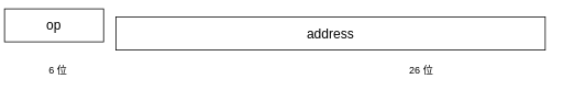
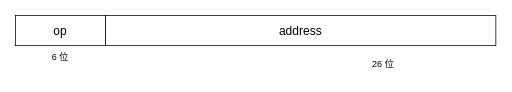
- <mxCell id="2" value="op" style="rounded=0;whiteSpace=wrap;html=1;fontSize=16;" vertex="1" parent="1"><mxGeometry x="5" y="10" width="120" height="40" as="geometry" /></mxCell>
+ <mxCell id="2" value="op" style="rounded=0;whiteSpace=wrap;html=1;fontSize=16;" vertex="1" parent="1"><mxGeometry x="20" y="20" width="120" height="40" as="geometry" /></mxCell>
- <mxCell id="4" value="6 位" style="text;html=1;align=center;verticalAlign=middle;whiteSpace=wrap;rounded=0;" vertex="1" parent="1"><mxGeometry x="40" y="70" width="60" height="30" as="geometry" /></mxCell>
+ <mxCell id="4" value="6 位" style="text;html=1;align=center;verticalAlign=middle;whiteSpace=wrap;rounded=0;" vertex="1" parent="1"><mxGeometry x="50" y="60" width="60" height="30" as="geometry" /></mxCell>
